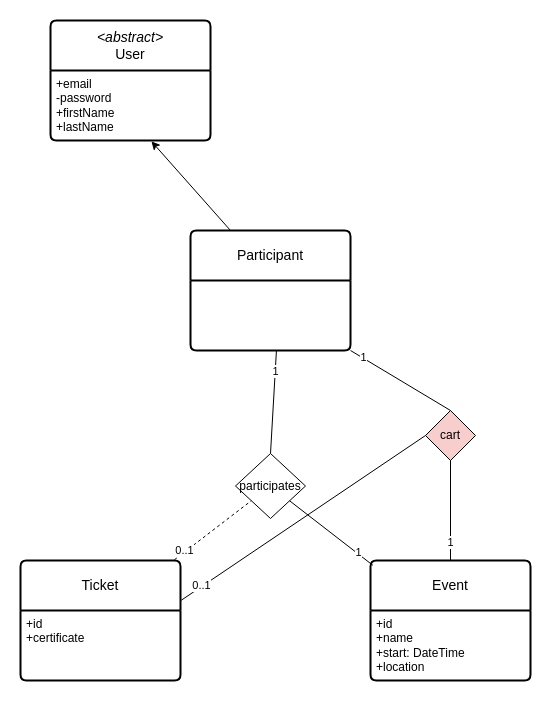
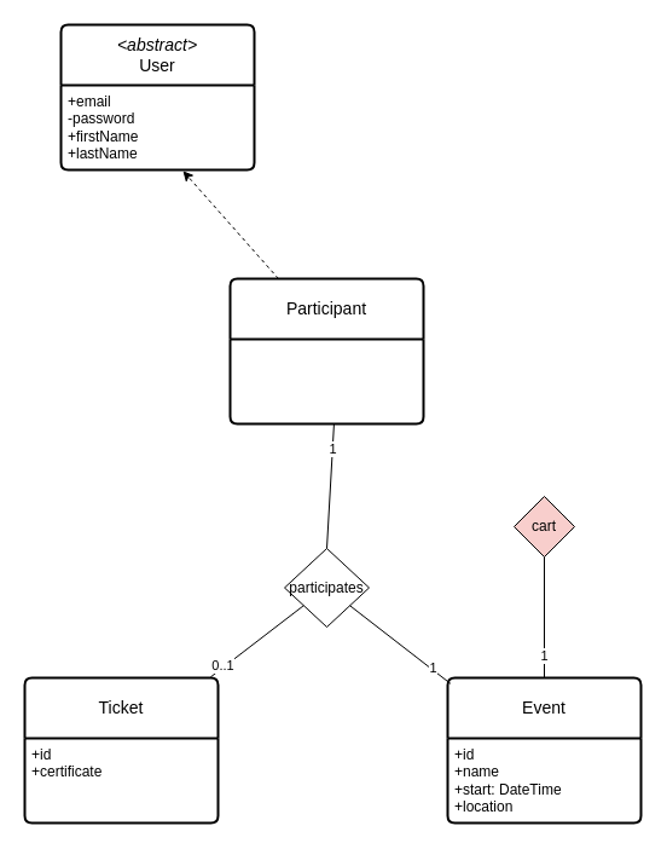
- <mxCell id="5" value="" style="endArrow=classic;html=1;rounded=0;entryX=0.631;entryY=1.012;entryDx=0;entryDy=0;entryPerimeter=0;exitX=0.25;exitY=0;exitDx=0;exitDy=0;" edge="1" parent="1" source="4" target="3"><mxGeometry width="50" height="50" relative="1" as="geometry"><mxPoint x="210" y="300" as="sourcePoint" /><mxPoint x="260" y="250" as="targetPoint" /></mxGeometry></mxCell>
+ <mxCell id="5" value="" style="endArrow=classic;html=1;rounded=0;entryX=0.631;entryY=1.012;entryDx=0;entryDy=0;entryPerimeter=0;exitX=0.25;exitY=0;exitDx=0;exitDy=0;dashed=1;" edge="1" parent="1" source="4" target="3"><mxGeometry width="50" height="50" relative="1" as="geometry"><mxPoint x="210" y="300" as="sourcePoint" /><mxPoint x="260" y="250" as="targetPoint" /></mxGeometry></mxCell>
- <mxCell id="18" value="" style="endArrow=none;html=1;rounded=0;entryX=1;entryY=1;entryDx=0;entryDy=0;exitX=0.5;exitY=0;exitDx=0;exitDy=0;" edge="1" parent="1" source="17" target="4"><mxGeometry width="50" height="50" relative="1" as="geometry"><mxPoint x="210" y="440" as="sourcePoint" /><mxPoint x="260" y="390" as="targetPoint" /></mxGeometry></mxCell>
- <mxCell id="19" value="1" style="edgeLabel;html=1;align=center;verticalAlign=middle;resizable=0;points=[];" vertex="1" connectable="0" parent="18"><mxGeometry x="0.758" y="-1" relative="1" as="geometry"><mxPoint as="offset" /></mxGeometry></mxCell>
- <mxCell id="22" value="" style="endArrow=none;html=1;rounded=0;exitX=1.005;exitY=0.331;exitDx=0;exitDy=0;exitPerimeter=0;entryX=0;entryY=0.5;entryDx=0;entryDy=0;" edge="1" parent="1" source="6" target="17"><mxGeometry width="50" height="50" relative="1" as="geometry"><mxPoint x="210" y="440" as="sourcePoint" /><mxPoint x="260" y="390" as="targetPoint" /></mxGeometry></mxCell>
- <mxCell id="23" value="0..1" style="edgeLabel;html=1;align=center;verticalAlign=middle;resizable=0;points=[];" vertex="1" connectable="0" parent="22"><mxGeometry x="-0.828" y="1" relative="1" as="geometry"><mxPoint as="offset" /></mxGeometry></mxCell>
- <mxCell id="11" value="" style="endArrow=none;html=1;rounded=0;exitX=0.962;exitY=-0.006;exitDx=0;exitDy=0;exitPerimeter=0;dashed=1;" edge="1" parent="1" source="6" target="10"><mxGeometry width="50" height="50" relative="1" as="geometry"><mxPoint x="180" y="560" as="sourcePoint" /><mxPoint x="260" y="390" as="targetPoint" /></mxGeometry></mxCell>
+ <mxCell id="11" value="" style="endArrow=none;html=1;rounded=0;exitX=0.962;exitY=-0.006;exitDx=0;exitDy=0;exitPerimeter=0;" edge="1" parent="1" source="6" target="10"><mxGeometry width="50" height="50" relative="1" as="geometry"><mxPoint x="180" y="560" as="sourcePoint" /><mxPoint x="260" y="390" as="targetPoint" /></mxGeometry></mxCell>
